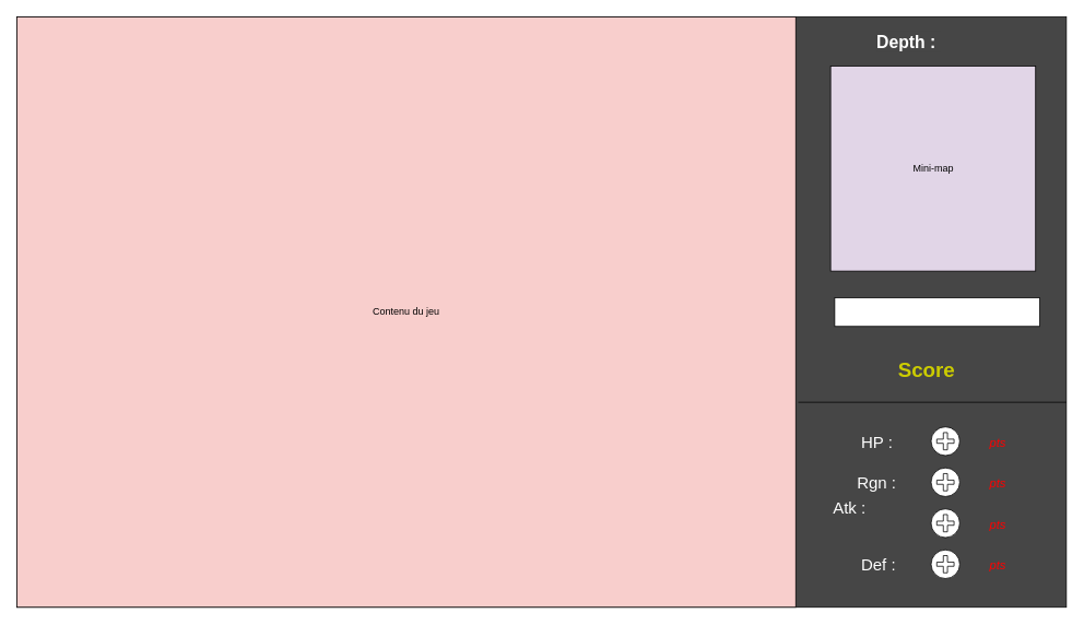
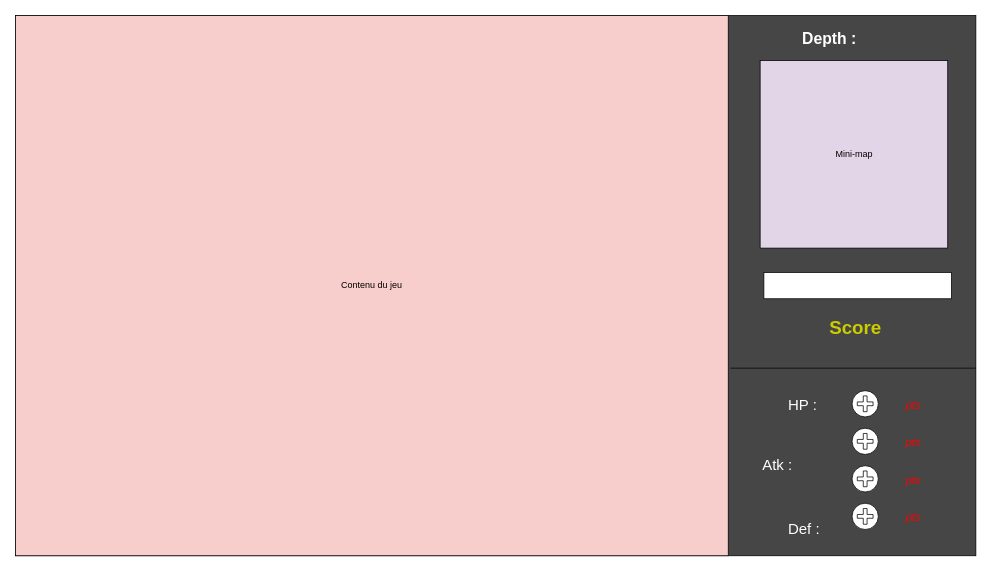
- <mxCell id="18" value="&lt;b&gt;&lt;font color=&quot;#cccc00&quot; style=&quot;font-size: 25px&quot;&gt;Score&lt;/font&gt;&lt;/b&gt;" style="text;html=1;resizable=0;autosize=1;align=left;verticalAlign=middle;points=[];fillColor=none;strokeColor=none;rounded=0;" parent="1" vertex="1"><mxGeometry x="1092.5" y="440" width="90" height="20" as="geometry" /></mxCell>
+ <mxCell id="18" value="&lt;b&gt;&lt;font color=&quot;#cccc00&quot; style=&quot;font-size: 25px&quot;&gt;Score&lt;/font&gt;&lt;/b&gt;" style="text;html=1;resizable=0;autosize=1;align=left;verticalAlign=middle;points=[];fillColor=none;strokeColor=none;rounded=0;" parent="1" vertex="1"><mxGeometry x="1102.5" y="425" width="90" height="20" as="geometry" /></mxCell>
- <mxCell id="7" value="&lt;font style=&quot;font-size: 20px&quot;&gt;Rgn :&amp;nbsp;&lt;/font&gt;" style="text;html=1;resizable=0;autosize=1;align=left;verticalAlign=middle;points=[];fillColor=none;strokeColor=none;rounded=0;fontColor=#FFFFFF;" parent="1" vertex="1"><mxGeometry x="1043" y="576.5" width="70" height="20" as="geometry" /></mxCell>
- <mxCell id="9" value="&lt;font style=&quot;font-size: 20px&quot;&gt;Def :&amp;nbsp;&lt;/font&gt;" style="text;html=1;resizable=0;autosize=1;align=left;verticalAlign=middle;points=[];fillColor=none;strokeColor=none;rounded=0;fontColor=#FFFFFF;" parent="1" vertex="1"><mxGeometry x="1048" y="677.5" width="60" height="20" as="geometry" /></mxCell>
+ <mxCell id="9" value="&lt;font style=&quot;font-size: 20px&quot;&gt;Def :&amp;nbsp;&lt;/font&gt;" style="text;html=1;resizable=0;autosize=1;align=left;verticalAlign=middle;points=[];fillColor=none;strokeColor=none;rounded=0;fontColor=#FFFFFF;" parent="1" vertex="1"><mxGeometry x="1048" y="692.5" width="60" height="20" as="geometry" /></mxCell>
